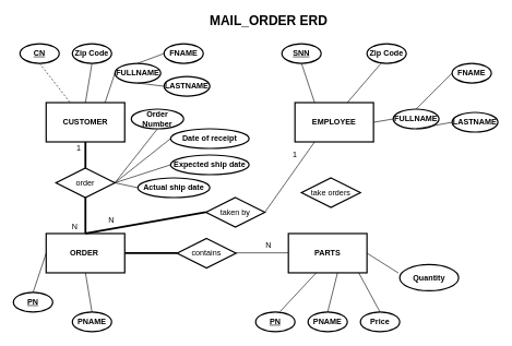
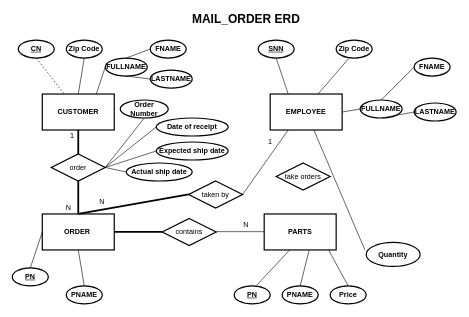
- <mxCell id="25" value="" style="endArrow=none;html=1;entryX=1;entryY=0.5;entryDx=0;entryDy=0;exitX=-0.022;exitY=0.32;exitDx=0;exitDy=0;exitPerimeter=0;" parent="1" source="19" target="51" edge="1"><mxGeometry width="50" height="50" relative="1" as="geometry"><mxPoint x="720" y="141" as="sourcePoint" /><mxPoint x="580" y="386" as="targetPoint" /></mxGeometry></mxCell>
+ <mxCell id="25" value="" style="endArrow=none;html=1;exitX=-0.022;exitY=0.32;exitDx=0;exitDy=0;exitPerimeter=0;" parent="1" source="19" target="3" edge="1"><mxGeometry width="50" height="50" relative="1" as="geometry"><mxPoint x="720" y="141" as="sourcePoint" /><mxPoint x="580" y="386" as="targetPoint" /></mxGeometry></mxCell>
